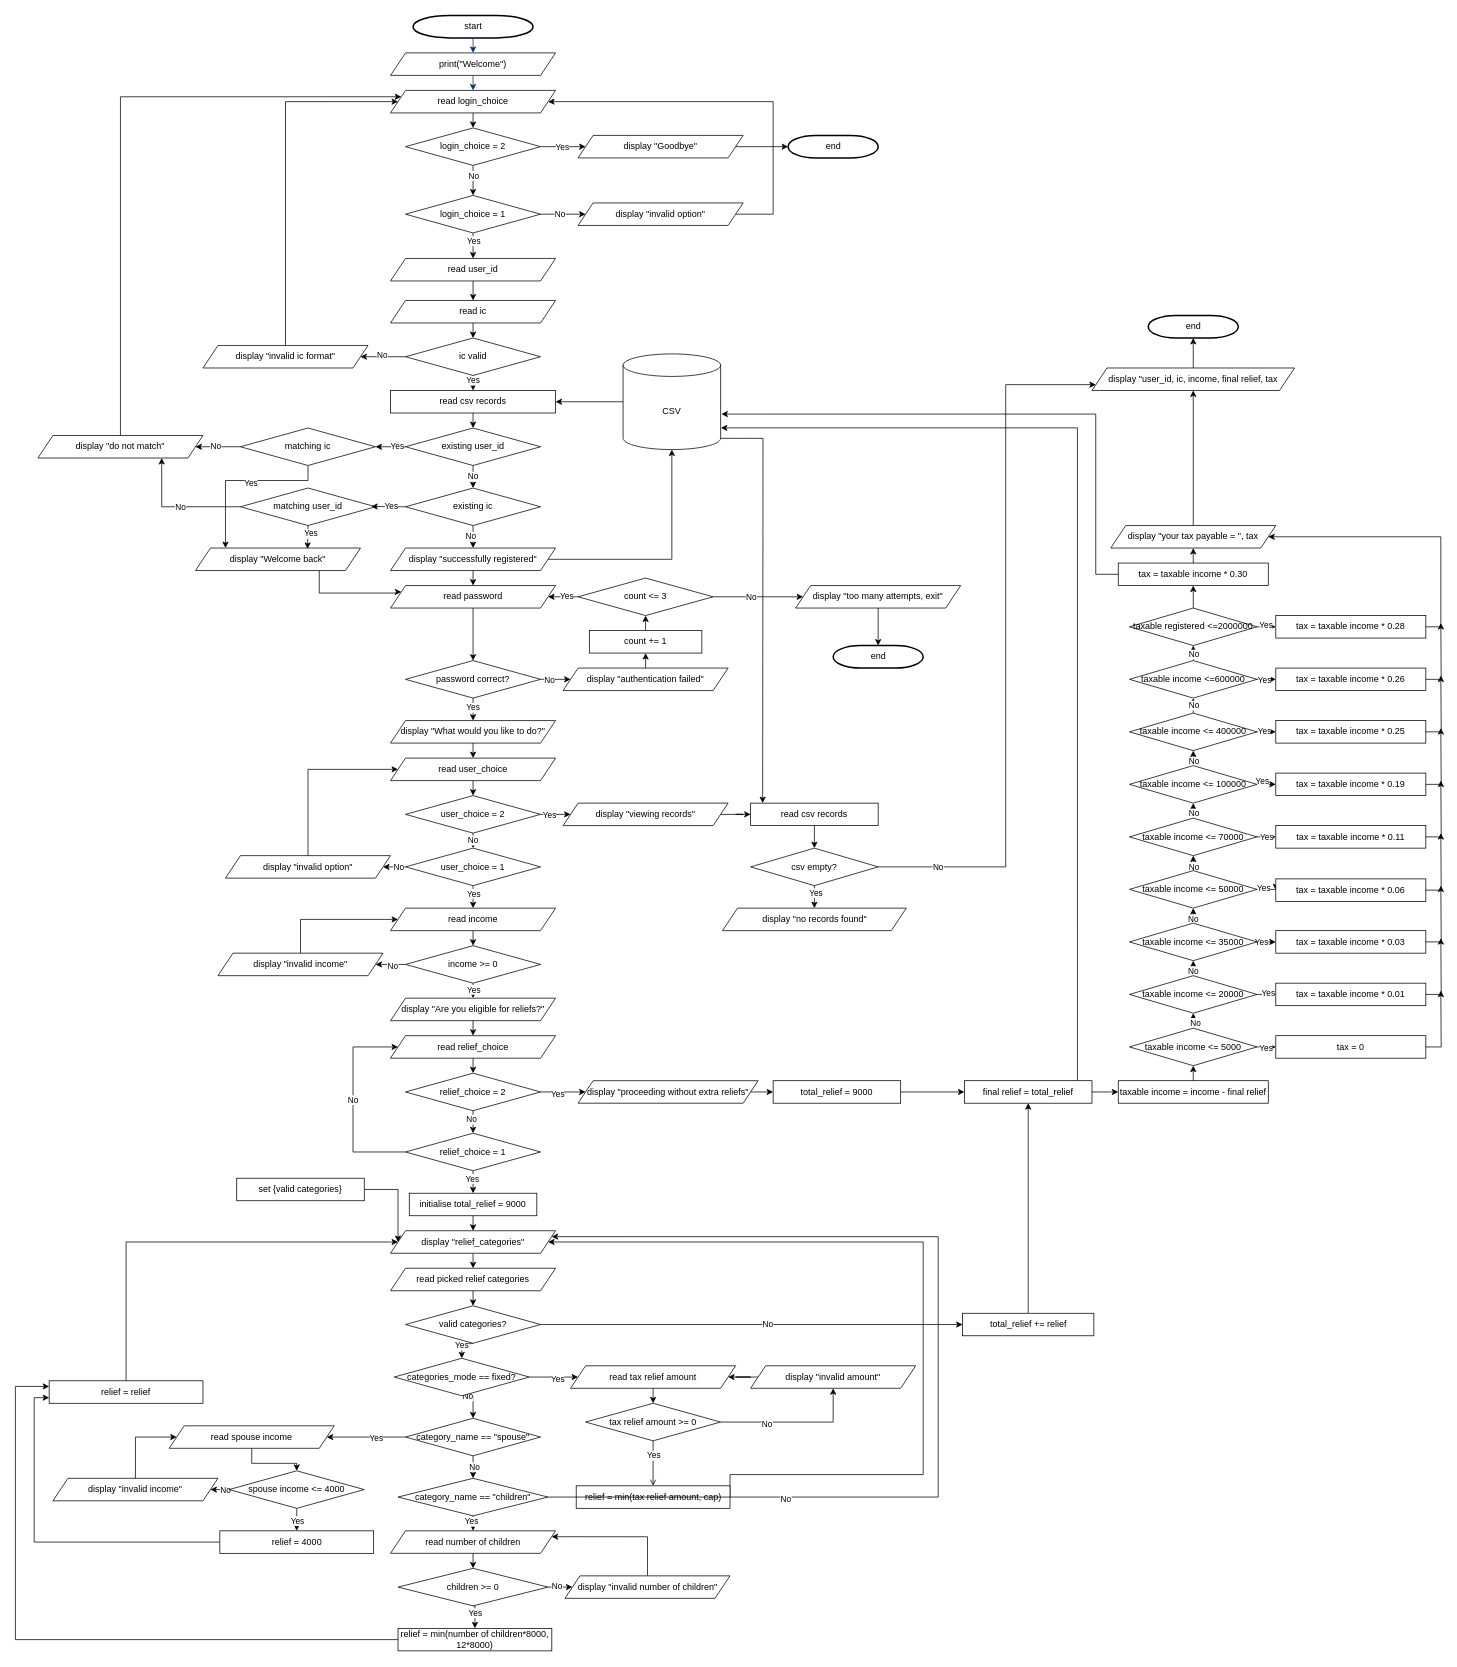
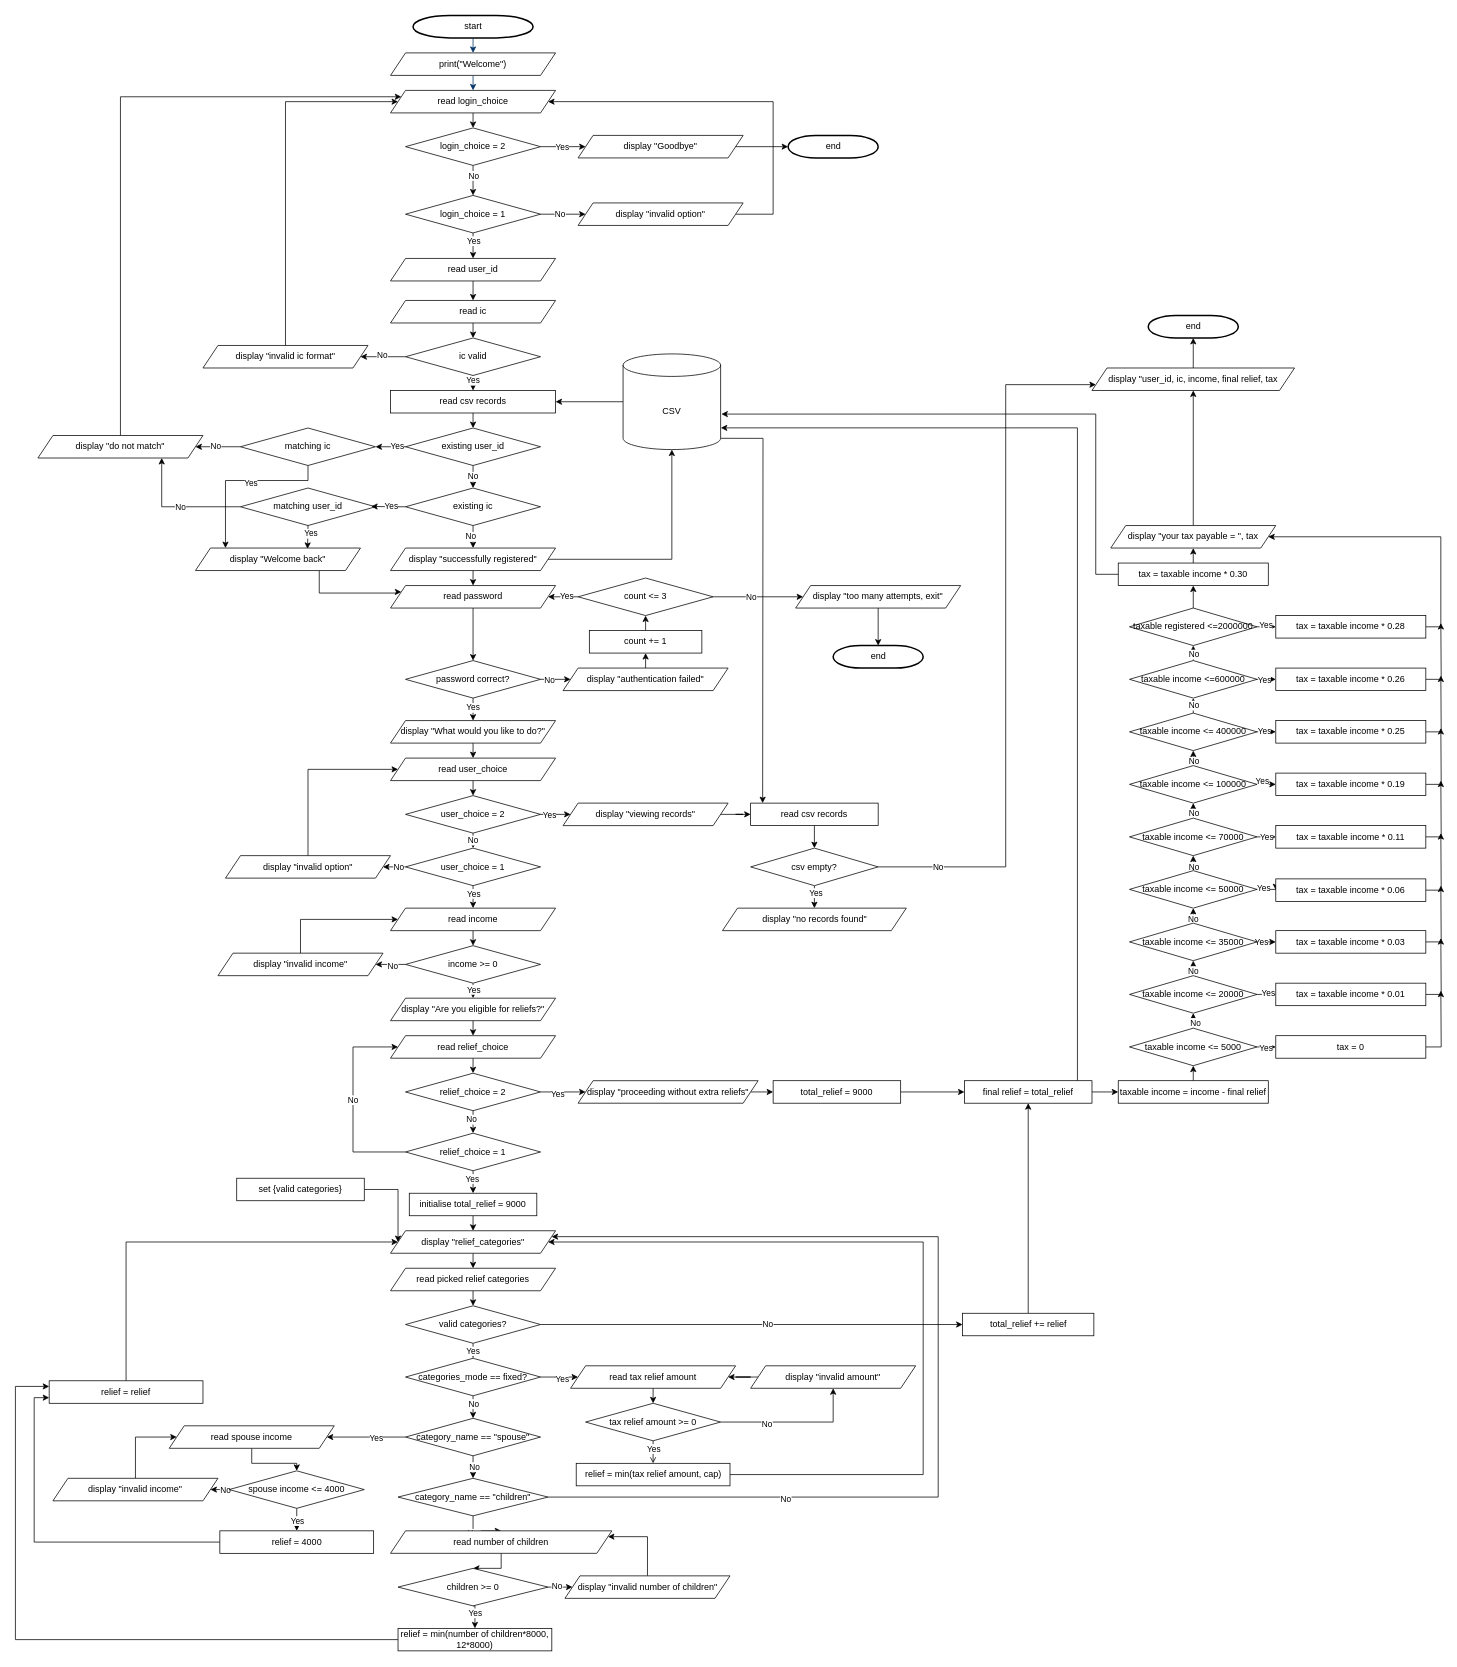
- <mxCell id="151" value="categories_mode == fixed?" style="rhombus;whiteSpace=wrap;html=1;" vertex="1" parent="1"><mxGeometry x="525" y="1810" width="180" height="50" as="geometry" /></mxCell>
+ <mxCell id="151" value="categories_mode == fixed?" style="rhombus;whiteSpace=wrap;html=1;" vertex="1" parent="1"><mxGeometry x="540" y="1810" width="180" height="50" as="geometry" /></mxCell>
- <mxCell id="162" value="relief = min(tax relief amount, cap)" style="rounded=0;whiteSpace=wrap;html=1;" vertex="1" parent="1"><mxGeometry x="767.5" y="1980" width="205" height="30" as="geometry" /></mxCell>
+ <mxCell id="162" value="relief = min(tax relief amount, cap)" style="rounded=0;whiteSpace=wrap;html=1;" vertex="1" parent="1"><mxGeometry x="767.5" y="1950" width="205" height="30" as="geometry" /></mxCell>
- <mxCell id="187" value="read number of children" style="shape=parallelogram;perimeter=parallelogramPerimeter;whiteSpace=wrap;html=1;fixedSize=1;" vertex="1" parent="1"><mxGeometry x="520" y="2040" width="220" height="30" as="geometry" /></mxCell>
+ <mxCell id="187" value="read number of children" style="shape=parallelogram;perimeter=parallelogramPerimeter;whiteSpace=wrap;html=1;fixedSize=1;" vertex="1" parent="1"><mxGeometry x="520" y="2040" width="295" height="30" as="geometry" /></mxCell>
